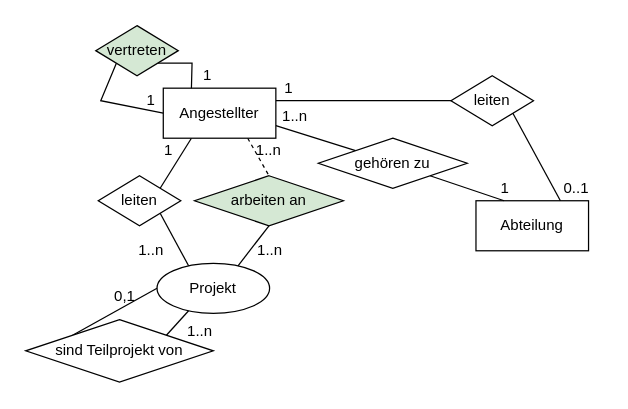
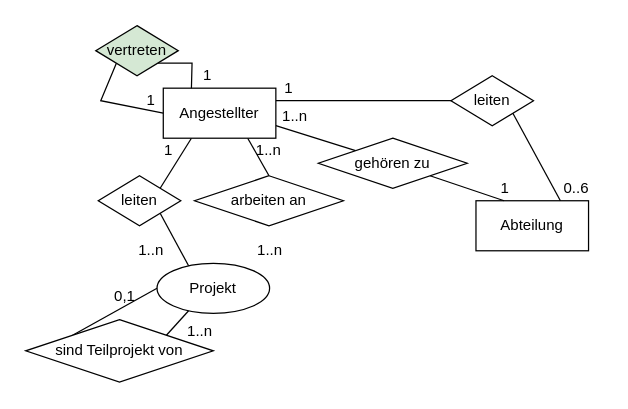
- <mxCell id="4" style="edgeStyle=none;rounded=0;orthogonalLoop=1;jettySize=auto;html=1;exitX=0.75;exitY=1;exitDx=0;exitDy=0;entryX=0.5;entryY=0;entryDx=0;entryDy=0;endArrow=none;endFill=0;dashed=1;" edge="1" parent="1" source="6" target="17"><mxGeometry relative="1" as="geometry" /></mxCell>
+ <mxCell id="4" style="edgeStyle=none;rounded=0;orthogonalLoop=1;jettySize=auto;html=1;exitX=0.75;exitY=1;exitDx=0;exitDy=0;entryX=0.5;entryY=0;entryDx=0;entryDy=0;endArrow=none;endFill=0;" edge="1" parent="1" source="6" target="17"><mxGeometry relative="1" as="geometry" /></mxCell>
- <mxCell id="26" value="0..1" style="text;html=1;align=center;verticalAlign=middle;resizable=0;points=[];autosize=1;" vertex="1" parent="1"><mxGeometry x="440" y="140" width="40" height="20" as="geometry" /></mxCell>
+ <mxCell id="26" value="0..6" style="text;html=1;align=center;verticalAlign=middle;resizable=0;points=[];autosize=1;" vertex="1" parent="1"><mxGeometry x="440" y="140" width="40" height="20" as="geometry" /></mxCell>
- <mxCell id="17" value="arbeiten an" style="rhombus;whiteSpace=wrap;html=1;fillColor=#d5e8d4;" vertex="1" parent="1"><mxGeometry x="155" y="140" width="119" height="40" as="geometry" /></mxCell>
+ <mxCell id="17" value="arbeiten an" style="rhombus;whiteSpace=wrap;html=1;" vertex="1" parent="1"><mxGeometry x="155" y="140" width="119" height="40" as="geometry" /></mxCell>
- <mxCell id="16" style="edgeStyle=none;rounded=0;orthogonalLoop=1;jettySize=auto;html=1;exitX=0.5;exitY=1;exitDx=0;exitDy=0;entryX=0.75;entryY=0;entryDx=0;entryDy=0;endArrow=none;endFill=0;" edge="1" parent="1" source="17" target="9"><mxGeometry relative="1" as="geometry" /></mxCell>
